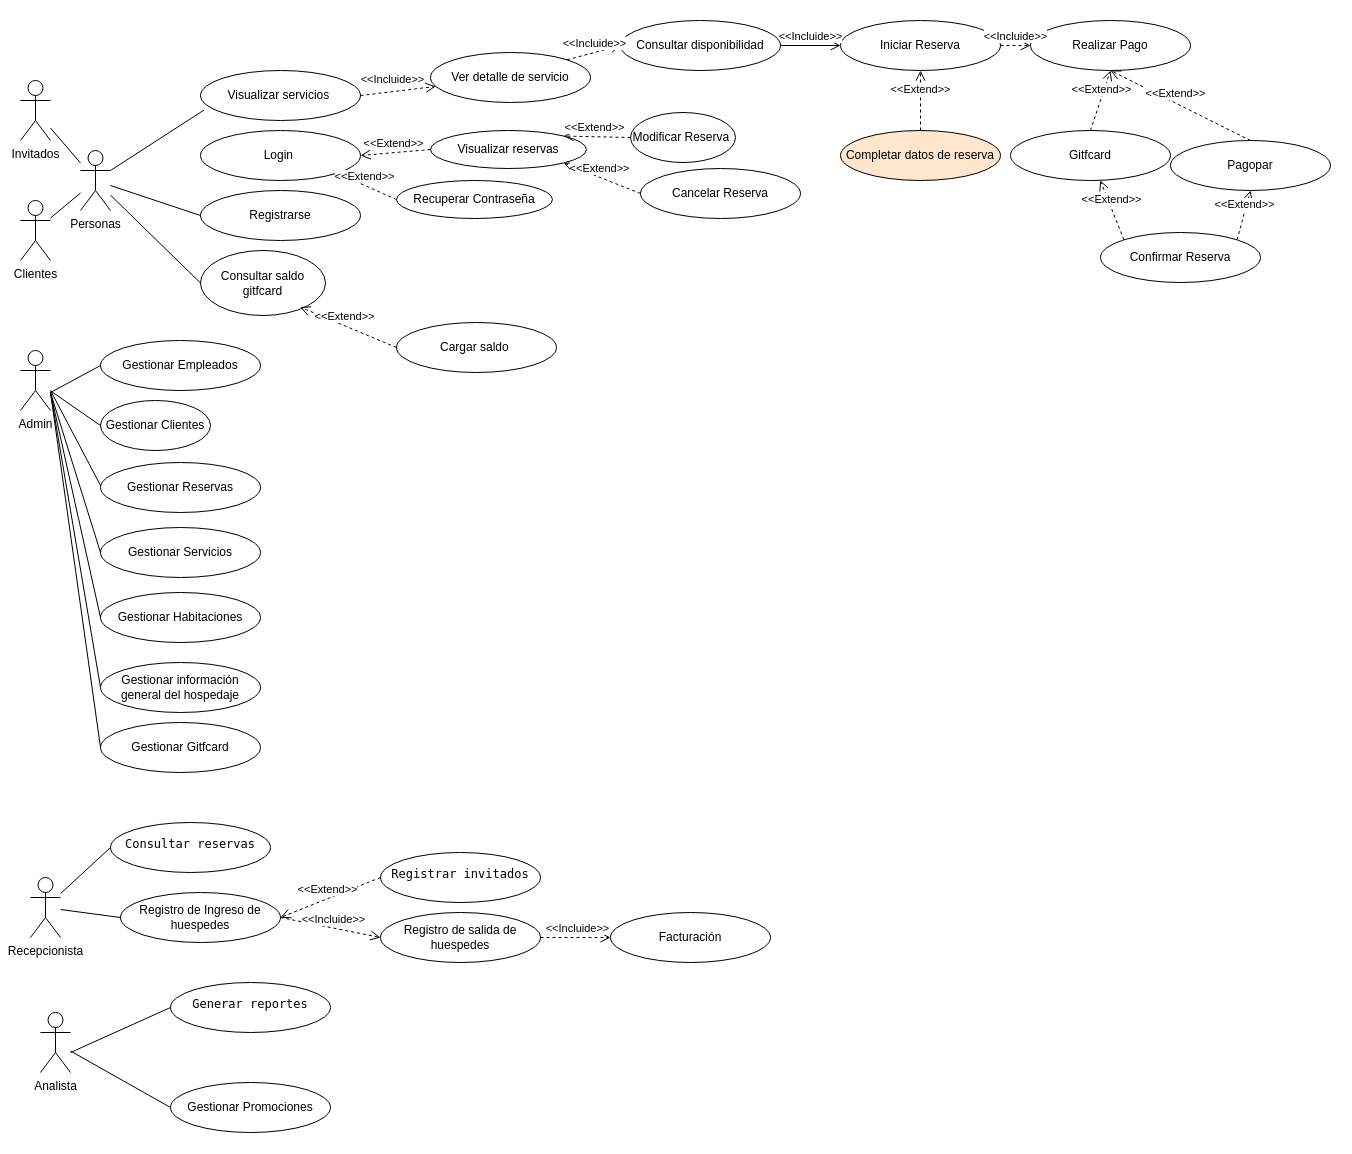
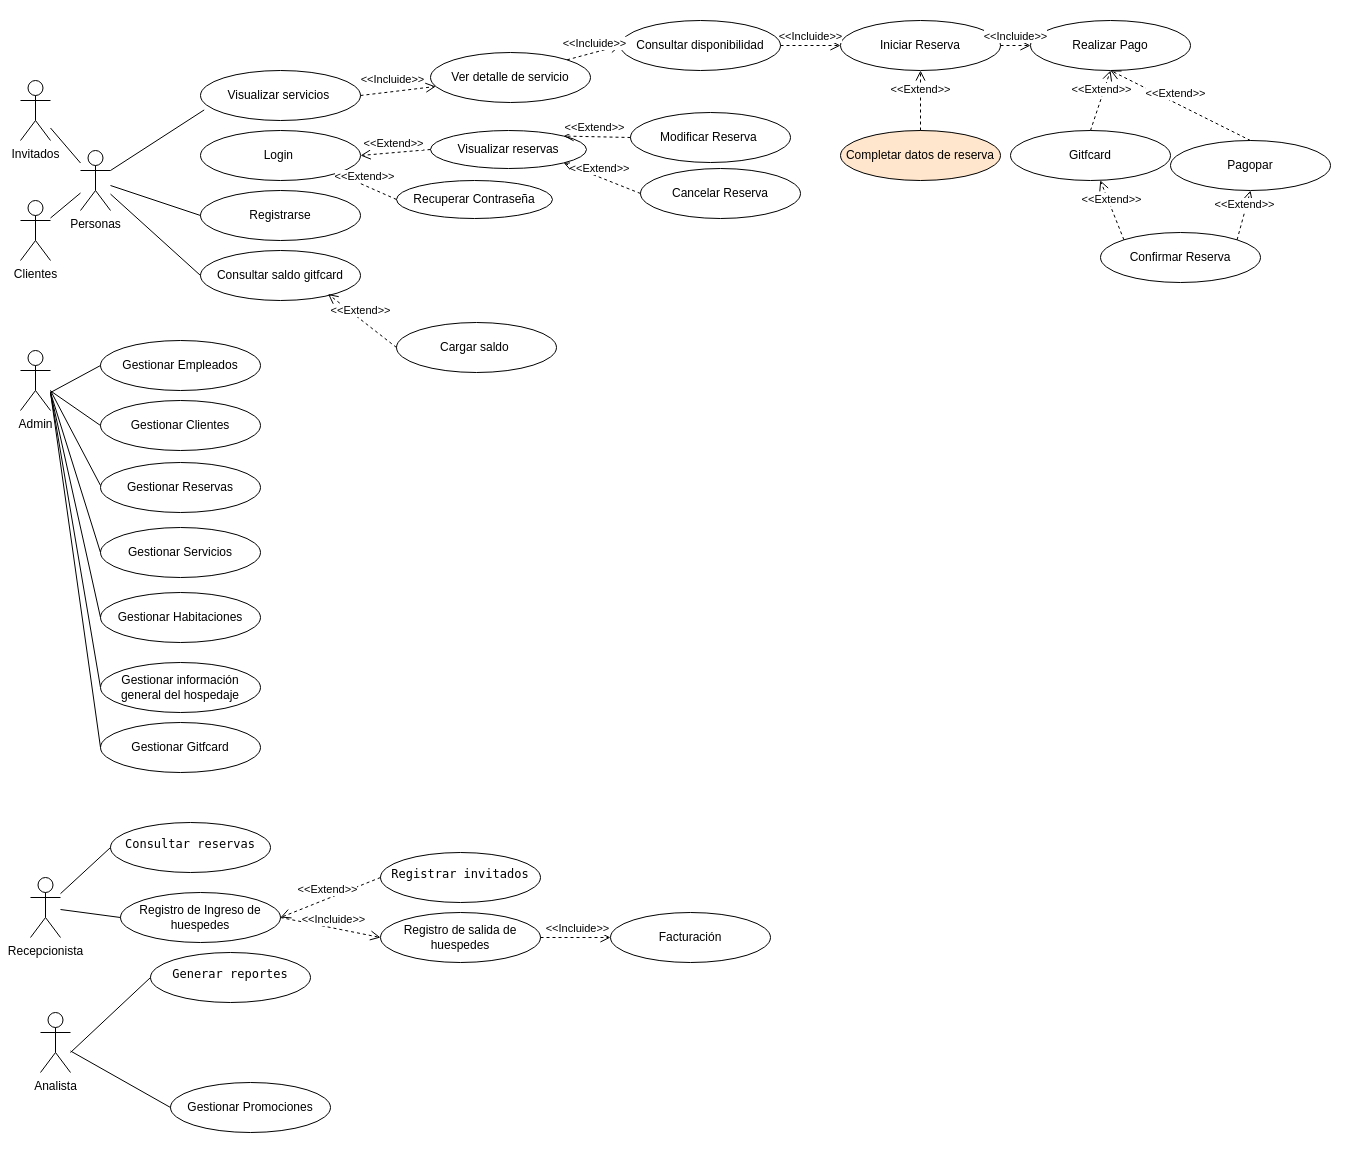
- <mxCell id="14" value="&amp;lt;&amp;lt;Incluide&amp;gt;&amp;gt;" style="html=1;verticalAlign=bottom;endArrow=open;dashed=0;endSize=8;curved=0;rounded=0;exitX=1;exitY=0.5;exitDx=0;exitDy=0;entryX=0;entryY=0.5;entryDx=0;entryDy=0;" parent="1" source="38" target="9" edge="1"><mxGeometry relative="1" as="geometry"><mxPoint x="470" y="270" as="sourcePoint" /><mxPoint x="740" y="192" as="targetPoint" /></mxGeometry></mxCell>
+ <mxCell id="14" value="&amp;lt;&amp;lt;Incluide&amp;gt;&amp;gt;" style="html=1;verticalAlign=bottom;endArrow=open;dashed=1;endSize=8;curved=0;rounded=0;exitX=1;exitY=0.5;exitDx=0;exitDy=0;entryX=0;entryY=0.5;entryDx=0;entryDy=0;" parent="1" source="38" target="9" edge="1"><mxGeometry relative="1" as="geometry"><mxPoint x="470" y="270" as="sourcePoint" /><mxPoint x="740" y="192" as="targetPoint" /></mxGeometry></mxCell>
- <mxCell id="65" value="Modificar Reserva&amp;nbsp;" style="ellipse;whiteSpace=wrap;html=1;" vertex="1" parent="1"><mxGeometry x="630" y="112" width="105" height="50" as="geometry" /></mxCell>
+ <mxCell id="65" value="Modificar Reserva&amp;nbsp;" style="ellipse;whiteSpace=wrap;html=1;" vertex="1" parent="1"><mxGeometry x="630" y="112" width="160" height="50" as="geometry" /></mxCell>
- <mxCell id="7" value="Consultar saldo gitfcard" style="ellipse;whiteSpace=wrap;html=1;" parent="1" vertex="1"><mxGeometry x="200" y="250" width="125" height="65" as="geometry" /></mxCell>
+ <mxCell id="7" value="Consultar saldo gitfcard" style="ellipse;whiteSpace=wrap;html=1;" parent="1" vertex="1"><mxGeometry x="200" y="250" width="160" height="50" as="geometry" /></mxCell>
- <mxCell id="19" value="Gestionar Clientes" style="ellipse;whiteSpace=wrap;html=1;" parent="1" vertex="1"><mxGeometry x="100" y="400" width="110" height="50" as="geometry" /></mxCell>
+ <mxCell id="19" value="Gestionar Clientes" style="ellipse;whiteSpace=wrap;html=1;" parent="1" vertex="1"><mxGeometry x="100" y="400" width="160" height="50" as="geometry" /></mxCell>
- <mxCell id="61" value="&lt;table&gt;&lt;tbody&gt;&lt;tr data-end=&quot;2751&quot; data-start=&quot;2707&quot;&gt;&lt;td data-end=&quot;2751&quot; data-start=&quot;2729&quot; data-col-size=&quot;md&quot;&gt;&lt;code data-end=&quot;2749&quot; data-start=&quot;2731&quot;&gt;Generar reportes&lt;/code&gt;&lt;/td&gt;&lt;/tr&gt;&lt;/tbody&gt;&lt;/table&gt;&lt;table&gt;&lt;tbody&gt;&lt;tr data-end=&quot;2820&quot; data-start=&quot;2752&quot;&gt;&lt;td data-col-size=&quot;sm&quot; data-end=&quot;2771&quot; data-start=&quot;2752&quot;&gt;&lt;/td&gt;&lt;/tr&gt;&lt;/tbody&gt;&lt;/table&gt;" style="ellipse;whiteSpace=wrap;html=1;" parent="1" vertex="1"><mxGeometry x="170" y="982" width="160" height="50" as="geometry" /></mxCell>
+ <mxCell id="61" value="&lt;table&gt;&lt;tbody&gt;&lt;tr data-end=&quot;2751&quot; data-start=&quot;2707&quot;&gt;&lt;td data-end=&quot;2751&quot; data-start=&quot;2729&quot; data-col-size=&quot;md&quot;&gt;&lt;code data-end=&quot;2749&quot; data-start=&quot;2731&quot;&gt;Generar reportes&lt;/code&gt;&lt;/td&gt;&lt;/tr&gt;&lt;/tbody&gt;&lt;/table&gt;&lt;table&gt;&lt;tbody&gt;&lt;tr data-end=&quot;2820&quot; data-start=&quot;2752&quot;&gt;&lt;td data-col-size=&quot;sm&quot; data-end=&quot;2771&quot; data-start=&quot;2752&quot;&gt;&lt;/td&gt;&lt;/tr&gt;&lt;/tbody&gt;&lt;/table&gt;" style="ellipse;whiteSpace=wrap;html=1;" parent="1" vertex="1"><mxGeometry x="150" y="952" width="160" height="50" as="geometry" /></mxCell>
